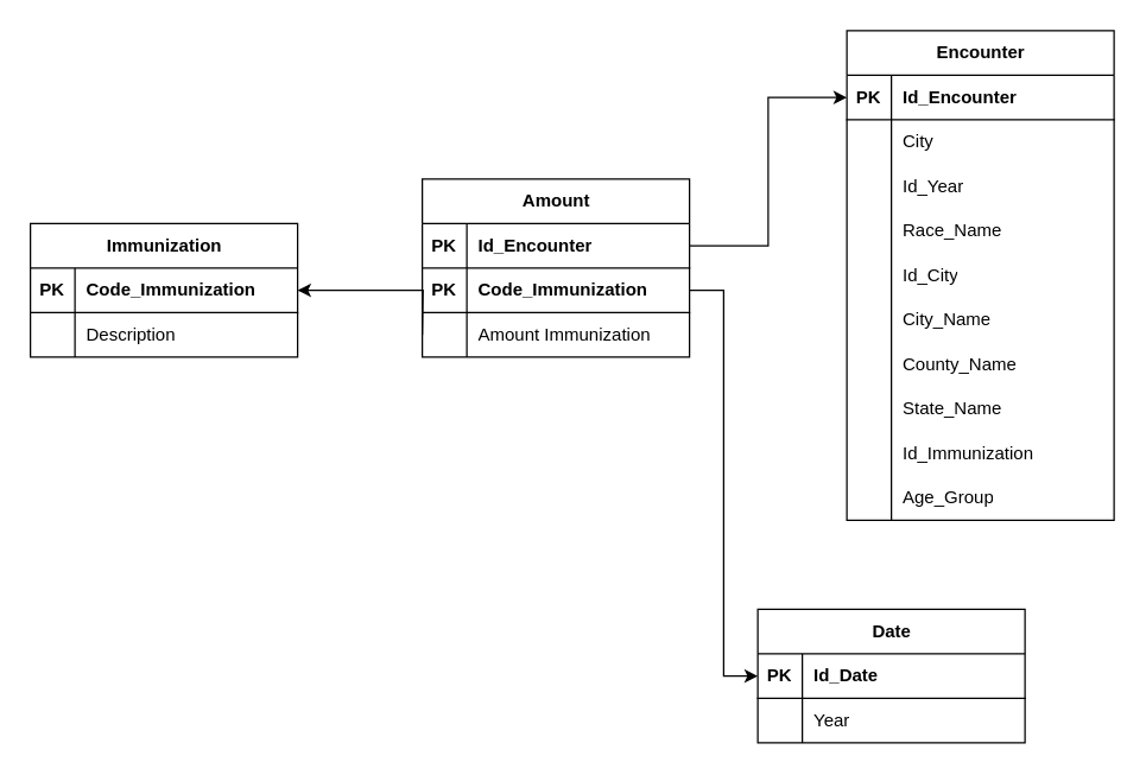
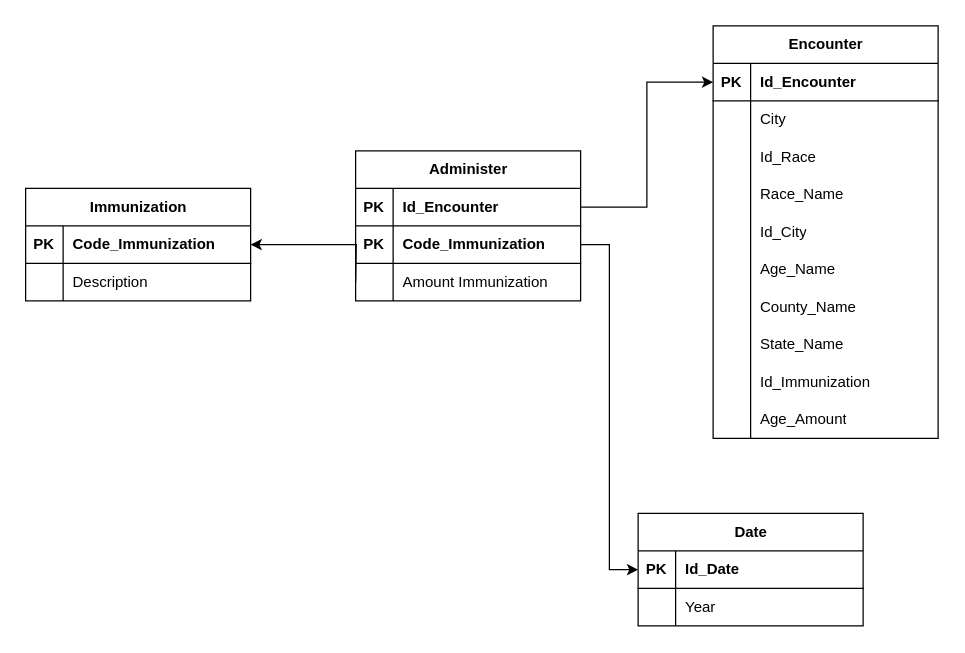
- <mxCell id="37" value="Id_Year" style="shape=partialRectangle;connectable=0;fillColor=none;top=0;left=0;bottom=0;right=0;align=left;spacingLeft=6;overflow=hidden;whiteSpace=wrap;html=1;" vertex="1" parent="35"><mxGeometry x="30" width="150" height="30" as="geometry"><mxRectangle width="150" height="30" as="alternateBounds" /></mxGeometry></mxCell>
+ <mxCell id="37" value="Id_Race" style="shape=partialRectangle;connectable=0;fillColor=none;top=0;left=0;bottom=0;right=0;align=left;spacingLeft=6;overflow=hidden;whiteSpace=wrap;html=1;" vertex="1" parent="35"><mxGeometry x="30" width="150" height="30" as="geometry"><mxRectangle width="150" height="30" as="alternateBounds" /></mxGeometry></mxCell>
- <mxCell id="2" value="Amount" style="shape=table;startSize=30;container=1;collapsible=1;childLayout=tableLayout;fixedRows=1;rowLines=0;fontStyle=1;align=center;resizeLast=1;html=1;" vertex="1" parent="1"><mxGeometry x="284" y="120" width="180" height="120" as="geometry" /></mxCell>
+ <mxCell id="2" value="Administer" style="shape=table;startSize=30;container=1;collapsible=1;childLayout=tableLayout;fixedRows=1;rowLines=0;fontStyle=1;align=center;resizeLast=1;html=1;" vertex="1" parent="1"><mxGeometry x="284" y="120" width="180" height="120" as="geometry" /></mxCell>
- <mxCell id="46" value="City_Name" style="shape=partialRectangle;connectable=0;fillColor=none;top=0;left=0;bottom=0;right=0;align=left;spacingLeft=6;overflow=hidden;whiteSpace=wrap;html=1;" vertex="1" parent="44"><mxGeometry x="30" width="150" height="30" as="geometry"><mxRectangle width="150" height="30" as="alternateBounds" /></mxGeometry></mxCell>
+ <mxCell id="46" value="Age_Name" style="shape=partialRectangle;connectable=0;fillColor=none;top=0;left=0;bottom=0;right=0;align=left;spacingLeft=6;overflow=hidden;whiteSpace=wrap;html=1;" vertex="1" parent="44"><mxGeometry x="30" width="150" height="30" as="geometry"><mxRectangle width="150" height="30" as="alternateBounds" /></mxGeometry></mxCell>
- <mxCell id="58" value="Age_Group" style="shape=partialRectangle;connectable=0;fillColor=none;top=0;left=0;bottom=0;right=0;align=left;spacingLeft=6;overflow=hidden;whiteSpace=wrap;html=1;" vertex="1" parent="56"><mxGeometry x="30" width="150" height="30" as="geometry"><mxRectangle width="150" height="30" as="alternateBounds" /></mxGeometry></mxCell>
+ <mxCell id="58" value="Age_Amount" style="shape=partialRectangle;connectable=0;fillColor=none;top=0;left=0;bottom=0;right=0;align=left;spacingLeft=6;overflow=hidden;whiteSpace=wrap;html=1;" vertex="1" parent="56"><mxGeometry x="30" width="150" height="30" as="geometry"><mxRectangle width="150" height="30" as="alternateBounds" /></mxGeometry></mxCell>
